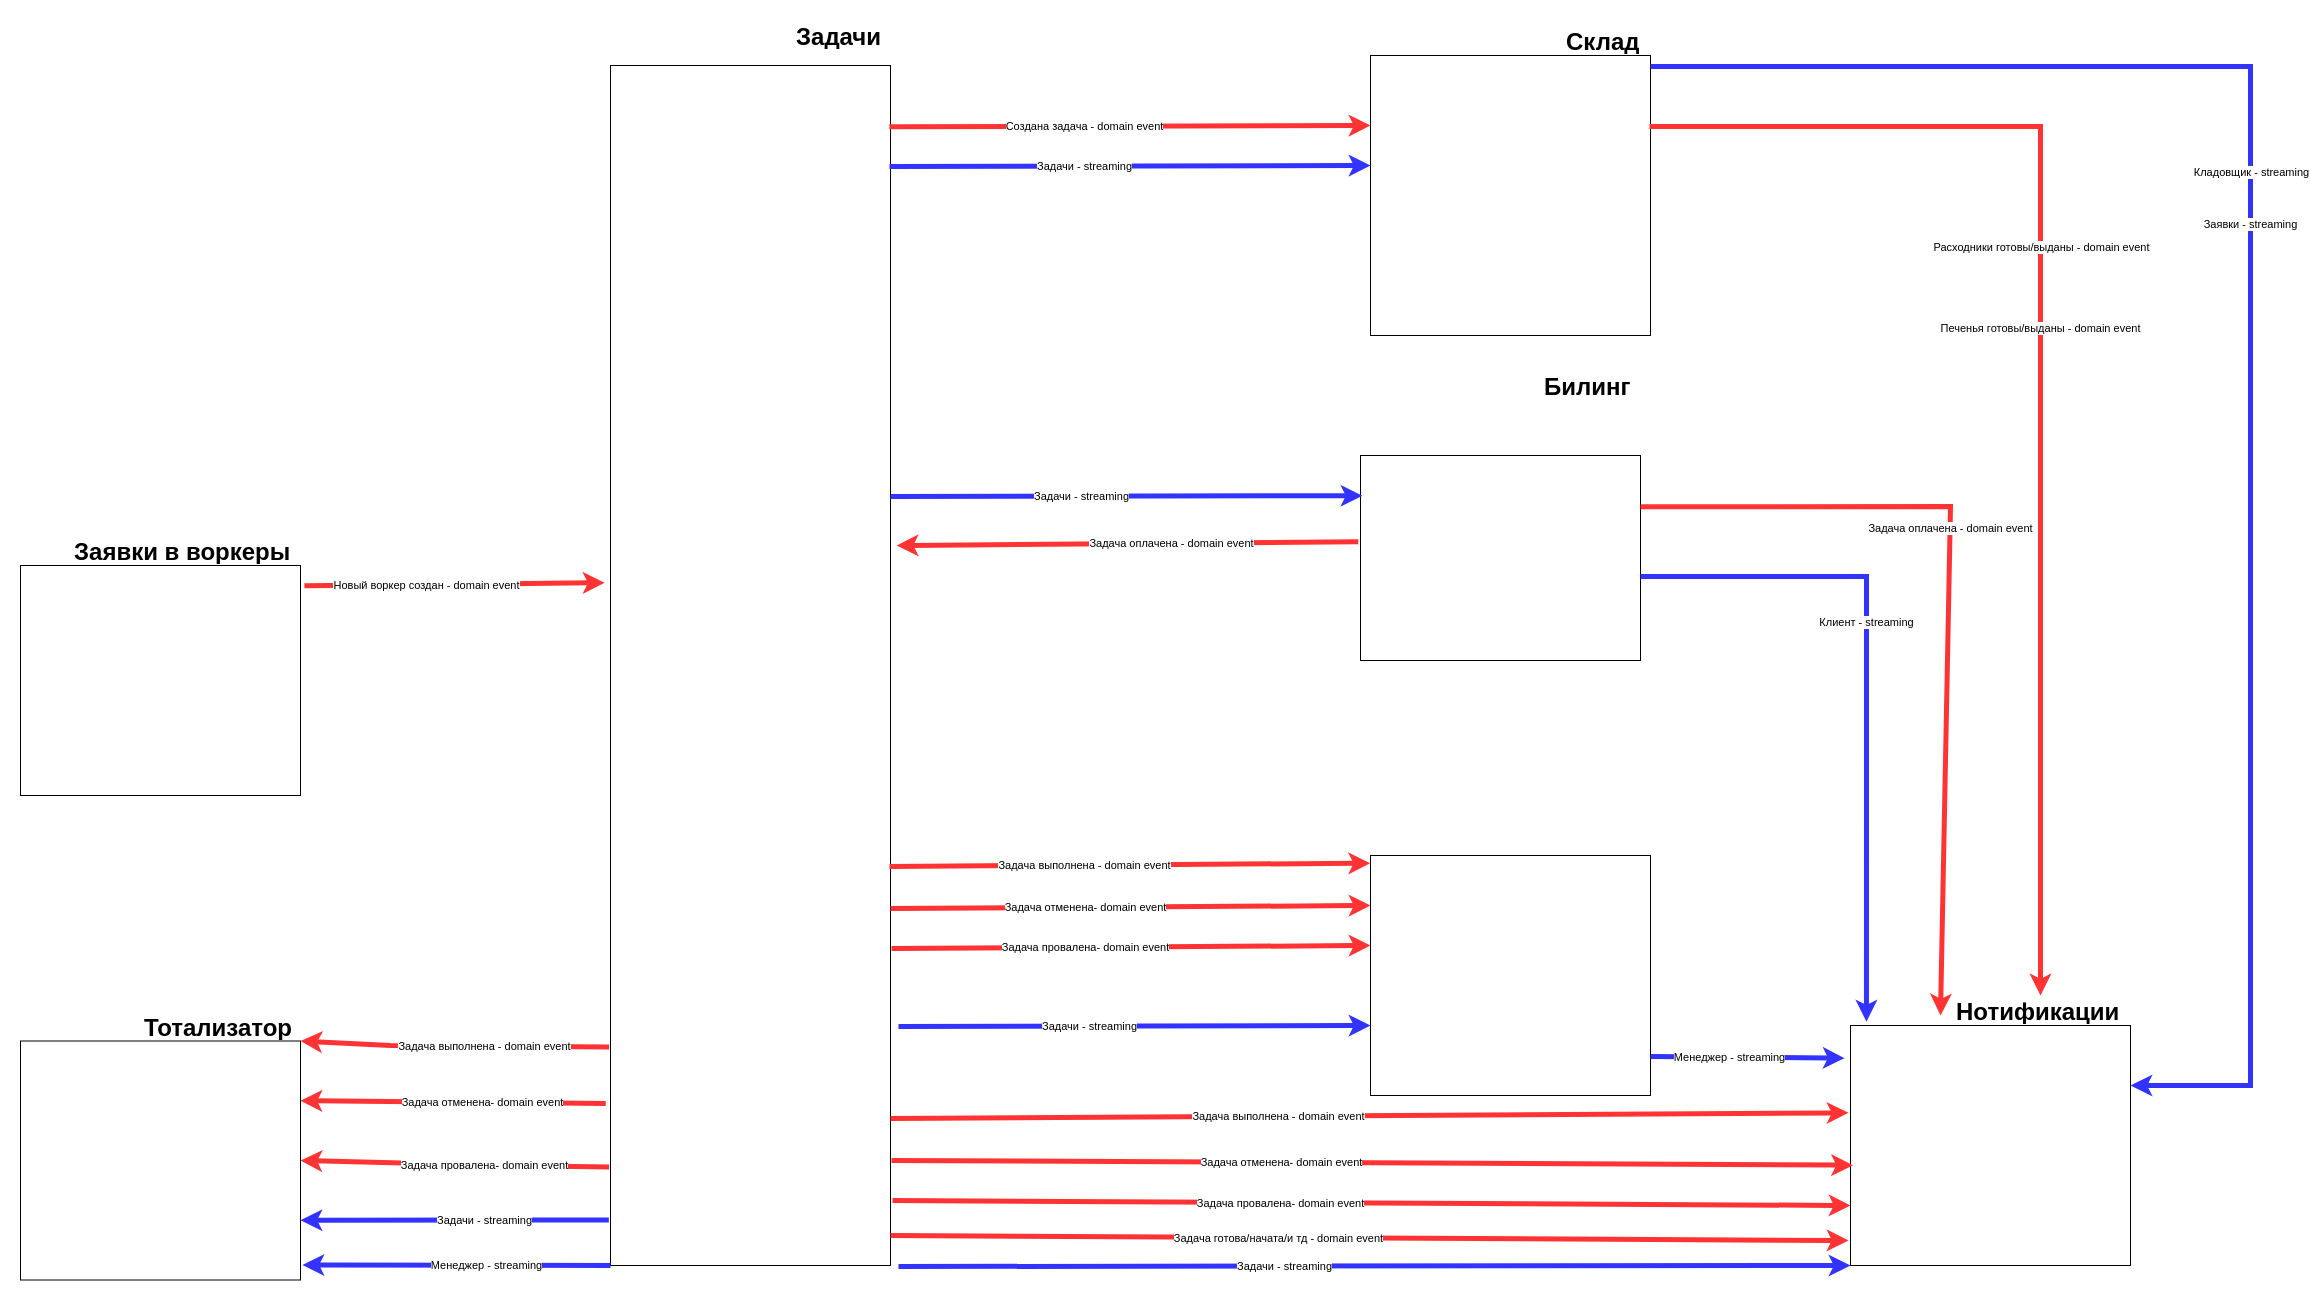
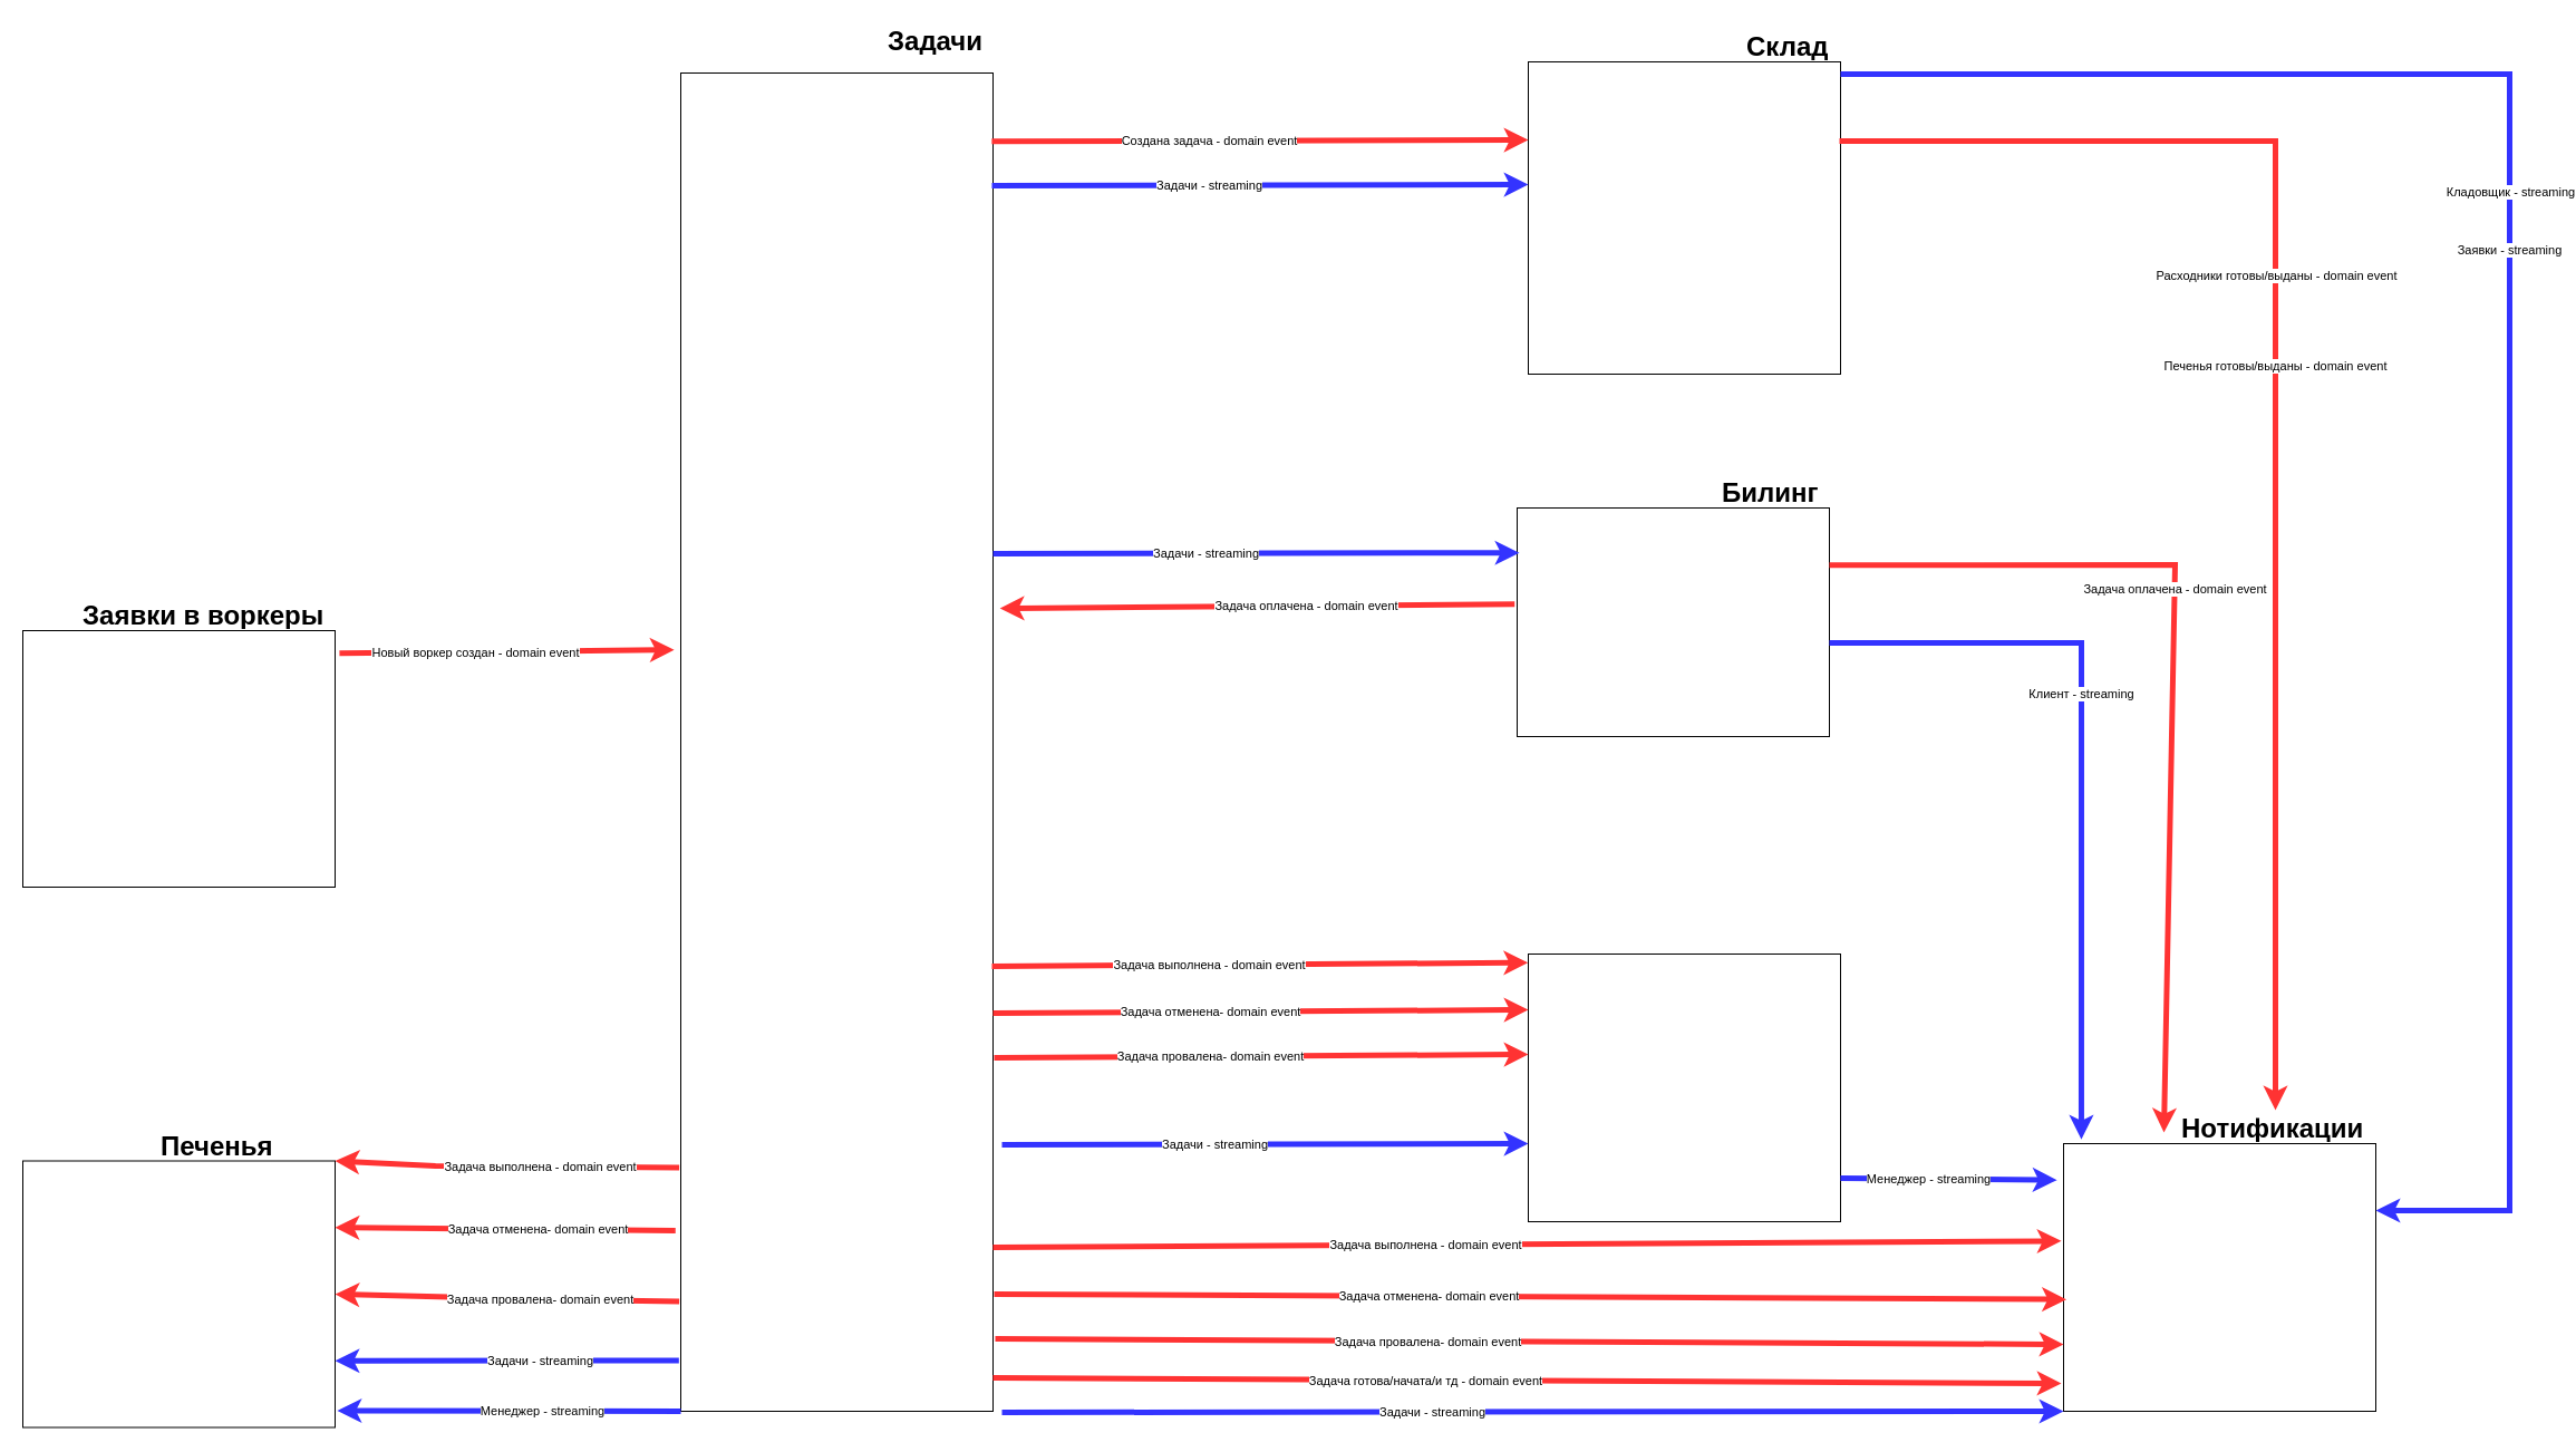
- <mxCell id="13" value="&lt;b&gt;&lt;font style=&quot;font-size: 24px;&quot;&gt;Билинг&lt;/font&gt;&lt;/b&gt;" style="text;strokeColor=none;fillColor=none;align=left;verticalAlign=middle;spacingLeft=4;spacingRight=4;overflow=hidden;points=[[0,0.5],[1,0.5]];portConstraint=eastwest;rotatable=0;whiteSpace=wrap;html=1;" vertex="1" parent="1"><mxGeometry x="1538" y="370" width="102" height="30" as="geometry" /></mxCell>
+ <mxCell id="13" value="&lt;b&gt;&lt;font style=&quot;font-size: 24px;&quot;&gt;Билинг&lt;/font&gt;&lt;/b&gt;" style="text;strokeColor=none;fillColor=none;align=left;verticalAlign=middle;spacingLeft=4;spacingRight=4;overflow=hidden;points=[[0,0.5],[1,0.5]];portConstraint=eastwest;rotatable=0;whiteSpace=wrap;html=1;" vertex="1" parent="1"><mxGeometry x="1538" y="425" width="102" height="30" as="geometry" /></mxCell>
- <mxCell id="11" value="&lt;b&gt;&lt;font style=&quot;font-size: 24px;&quot;&gt;Тотализатор&lt;/font&gt;&lt;/b&gt;" style="text;strokeColor=none;fillColor=none;align=left;verticalAlign=middle;spacingLeft=4;spacingRight=4;overflow=hidden;points=[[0,0.5],[1,0.5]];portConstraint=eastwest;rotatable=0;whiteSpace=wrap;html=1;" vertex="1" parent="1"><mxGeometry x="138" y="1010.5" width="162" height="30" as="geometry" /></mxCell>
+ <mxCell id="11" value="&lt;b&gt;&lt;font style=&quot;font-size: 24px;&quot;&gt;Печенья&lt;/font&gt;&lt;/b&gt;" style="text;strokeColor=none;fillColor=none;align=left;verticalAlign=middle;spacingLeft=4;spacingRight=4;overflow=hidden;points=[[0,0.5],[1,0.5]];portConstraint=eastwest;rotatable=0;whiteSpace=wrap;html=1;" vertex="1" parent="1"><mxGeometry x="138" y="1010.5" width="162" height="30" as="geometry" /></mxCell>
